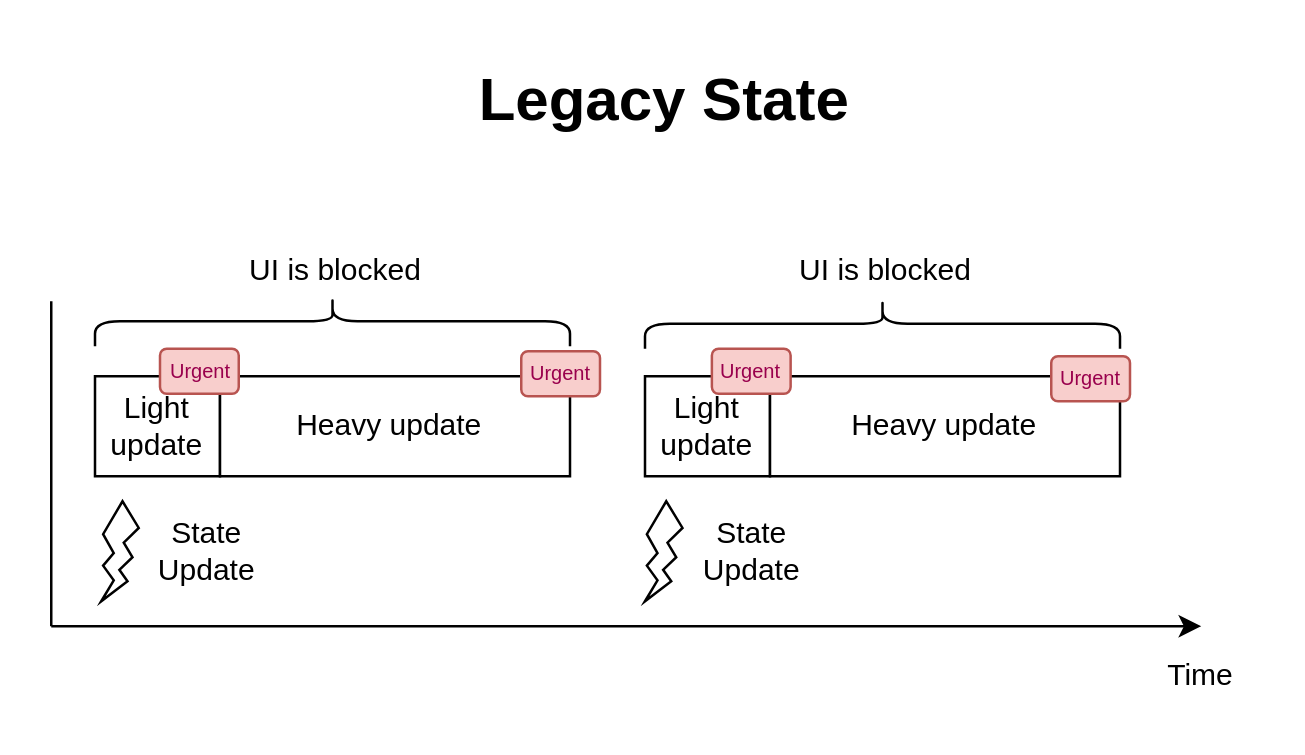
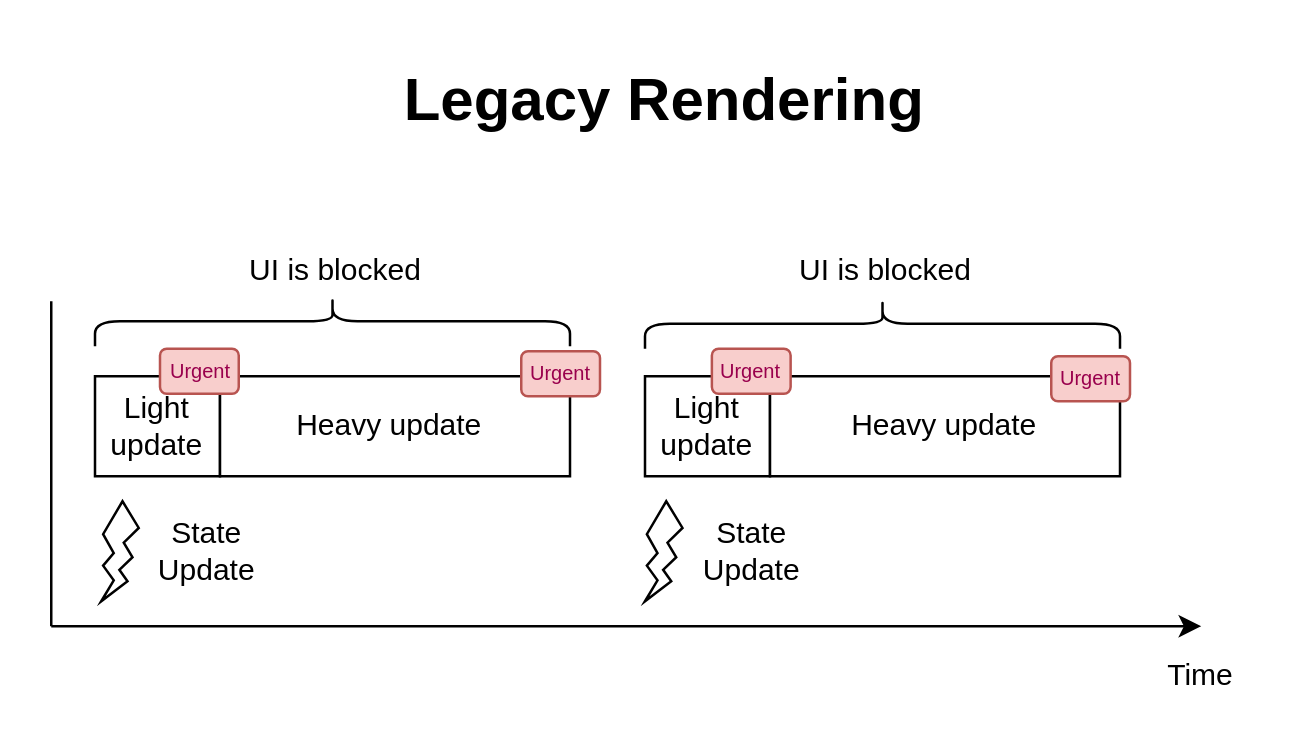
- <mxCell id="15" value="Legacy State" style="text;strokeColor=none;fillColor=none;html=1;fontSize=24;fontStyle=1;verticalAlign=middle;align=center;" parent="1" vertex="1"><mxGeometry x="116.25" y="20" width="297.5" height="40" as="geometry" /></mxCell>
+ <mxCell id="15" value="Legacy Rendering" style="text;strokeColor=none;fillColor=none;html=1;fontSize=24;fontStyle=1;verticalAlign=middle;align=center;" parent="1" vertex="1"><mxGeometry x="116.25" y="20" width="297.5" height="40" as="geometry" /></mxCell>
